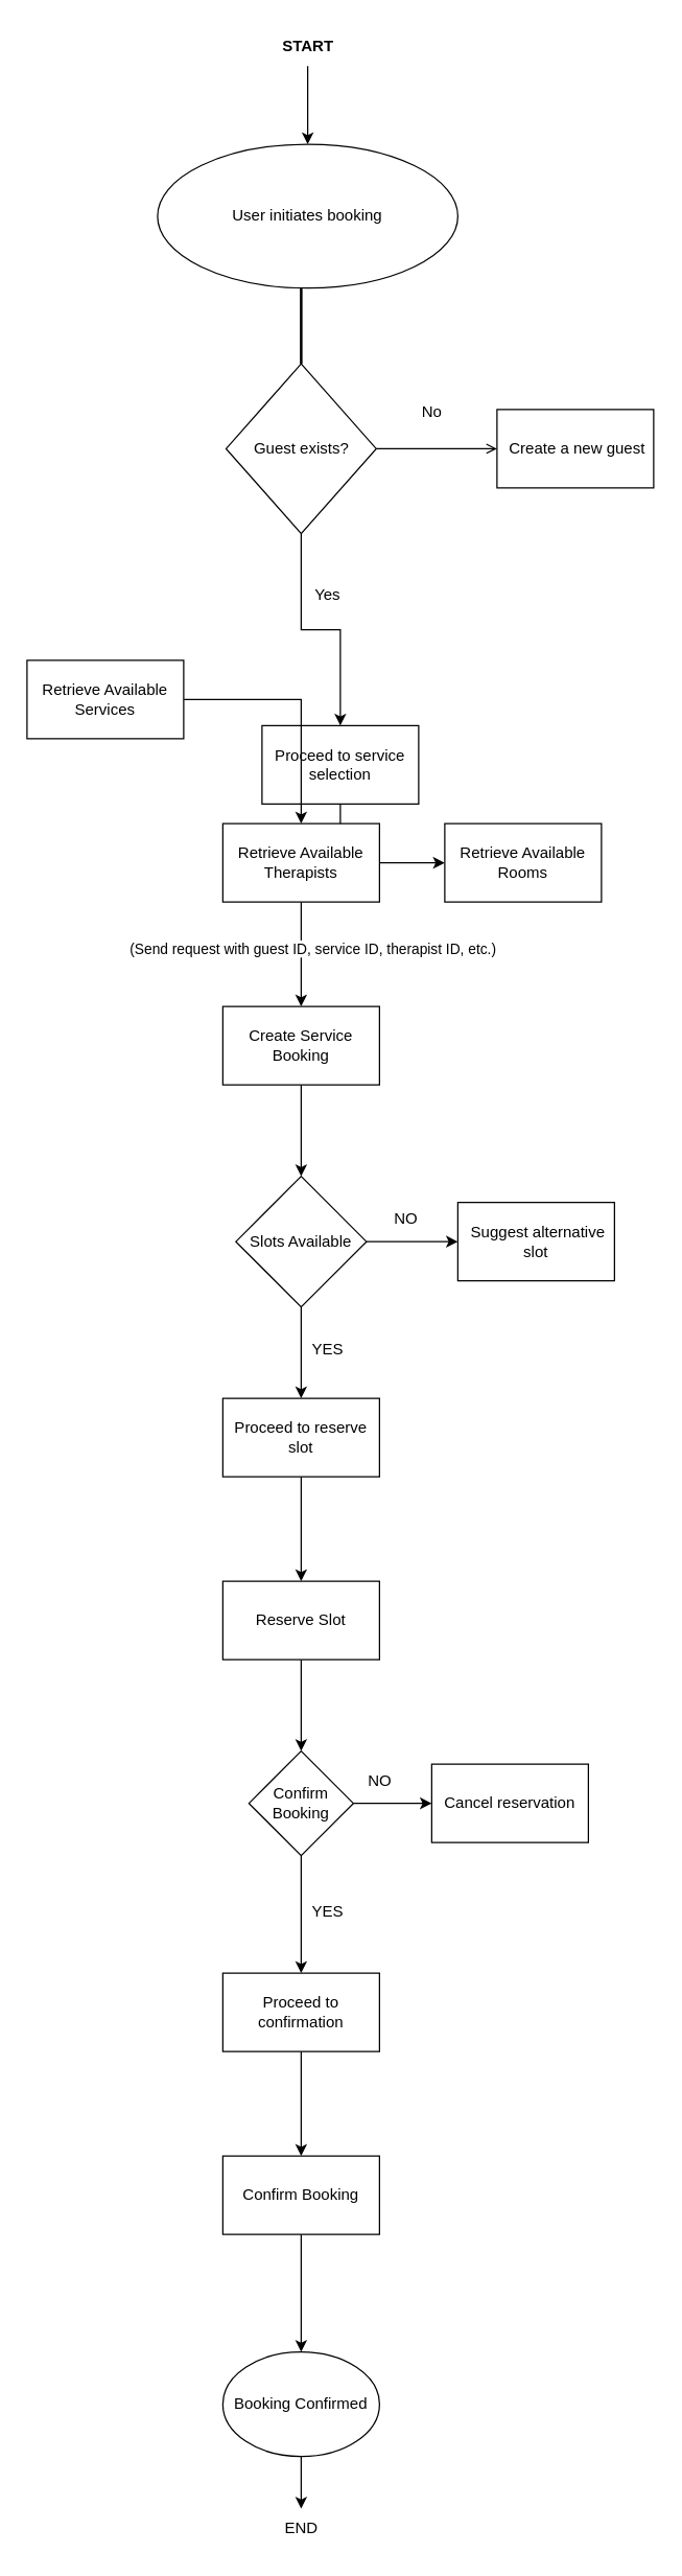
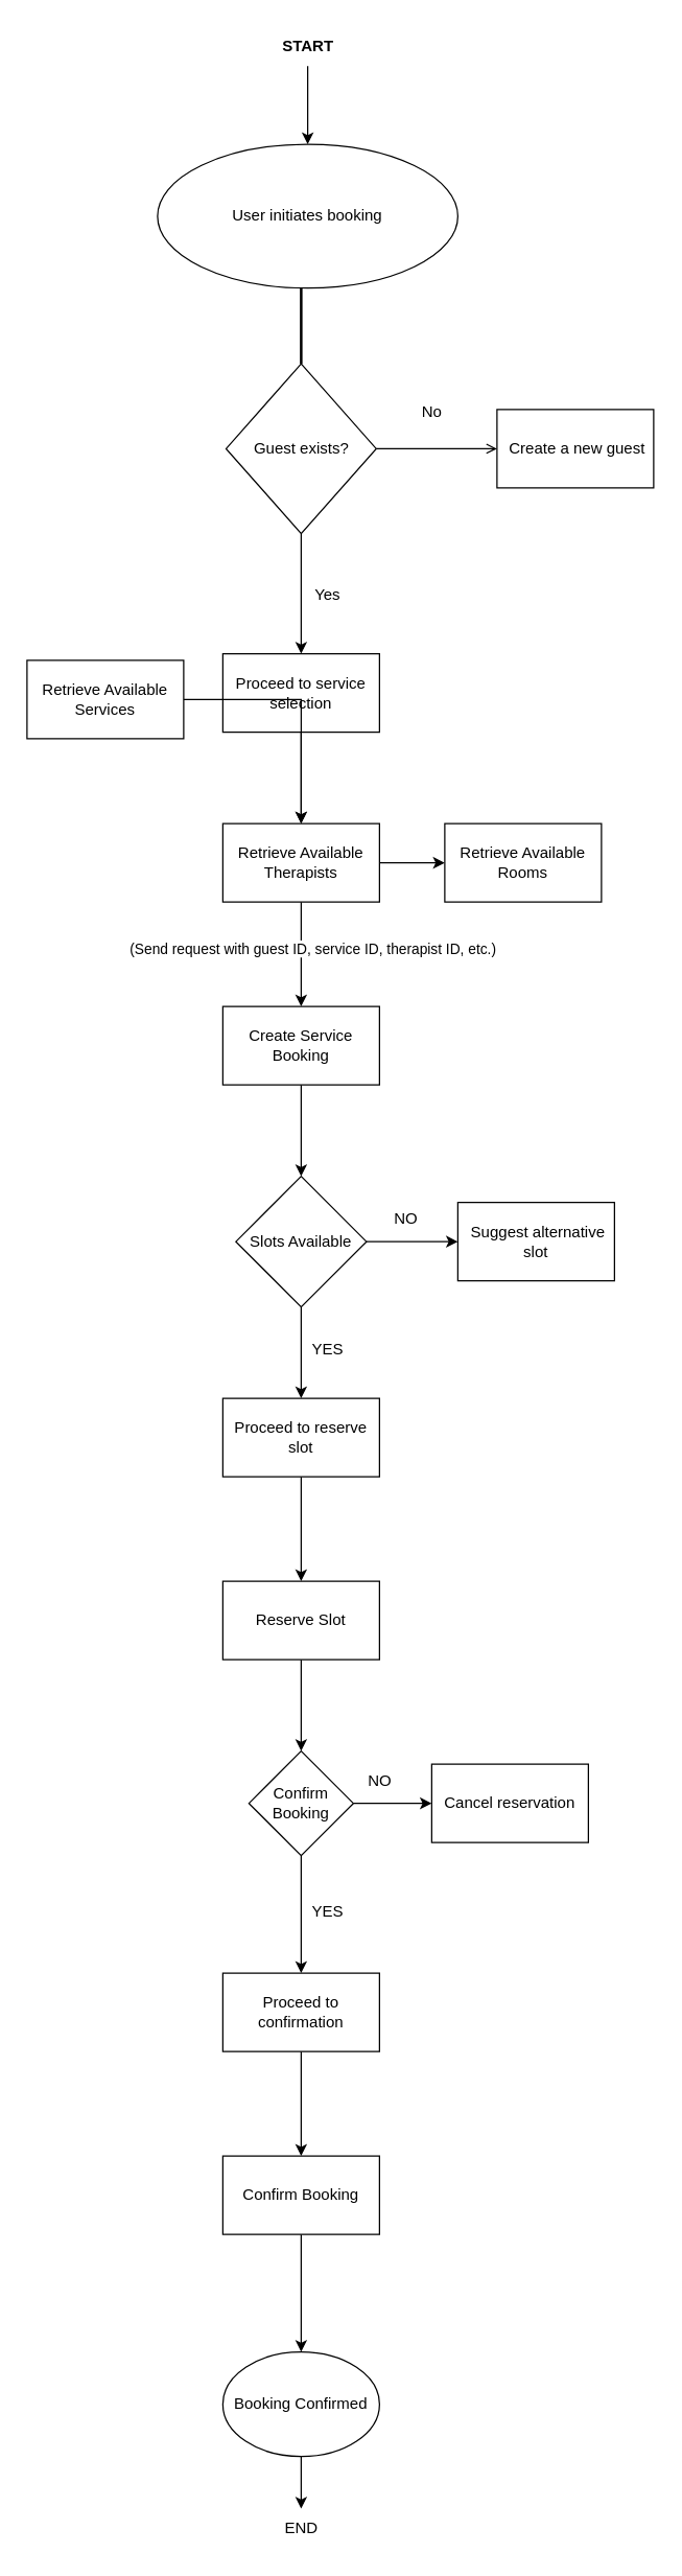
- <mxCell id="9" value="Proceed to service selection" style="whiteSpace=wrap;html=1;" vertex="1" parent="1"><mxGeometry x="200" y="555" width="120" height="60" as="geometry" /></mxCell>
+ <mxCell id="9" value="Proceed to service selection" style="whiteSpace=wrap;html=1;" vertex="1" parent="1"><mxGeometry x="170" y="500" width="120" height="60" as="geometry" /></mxCell>
